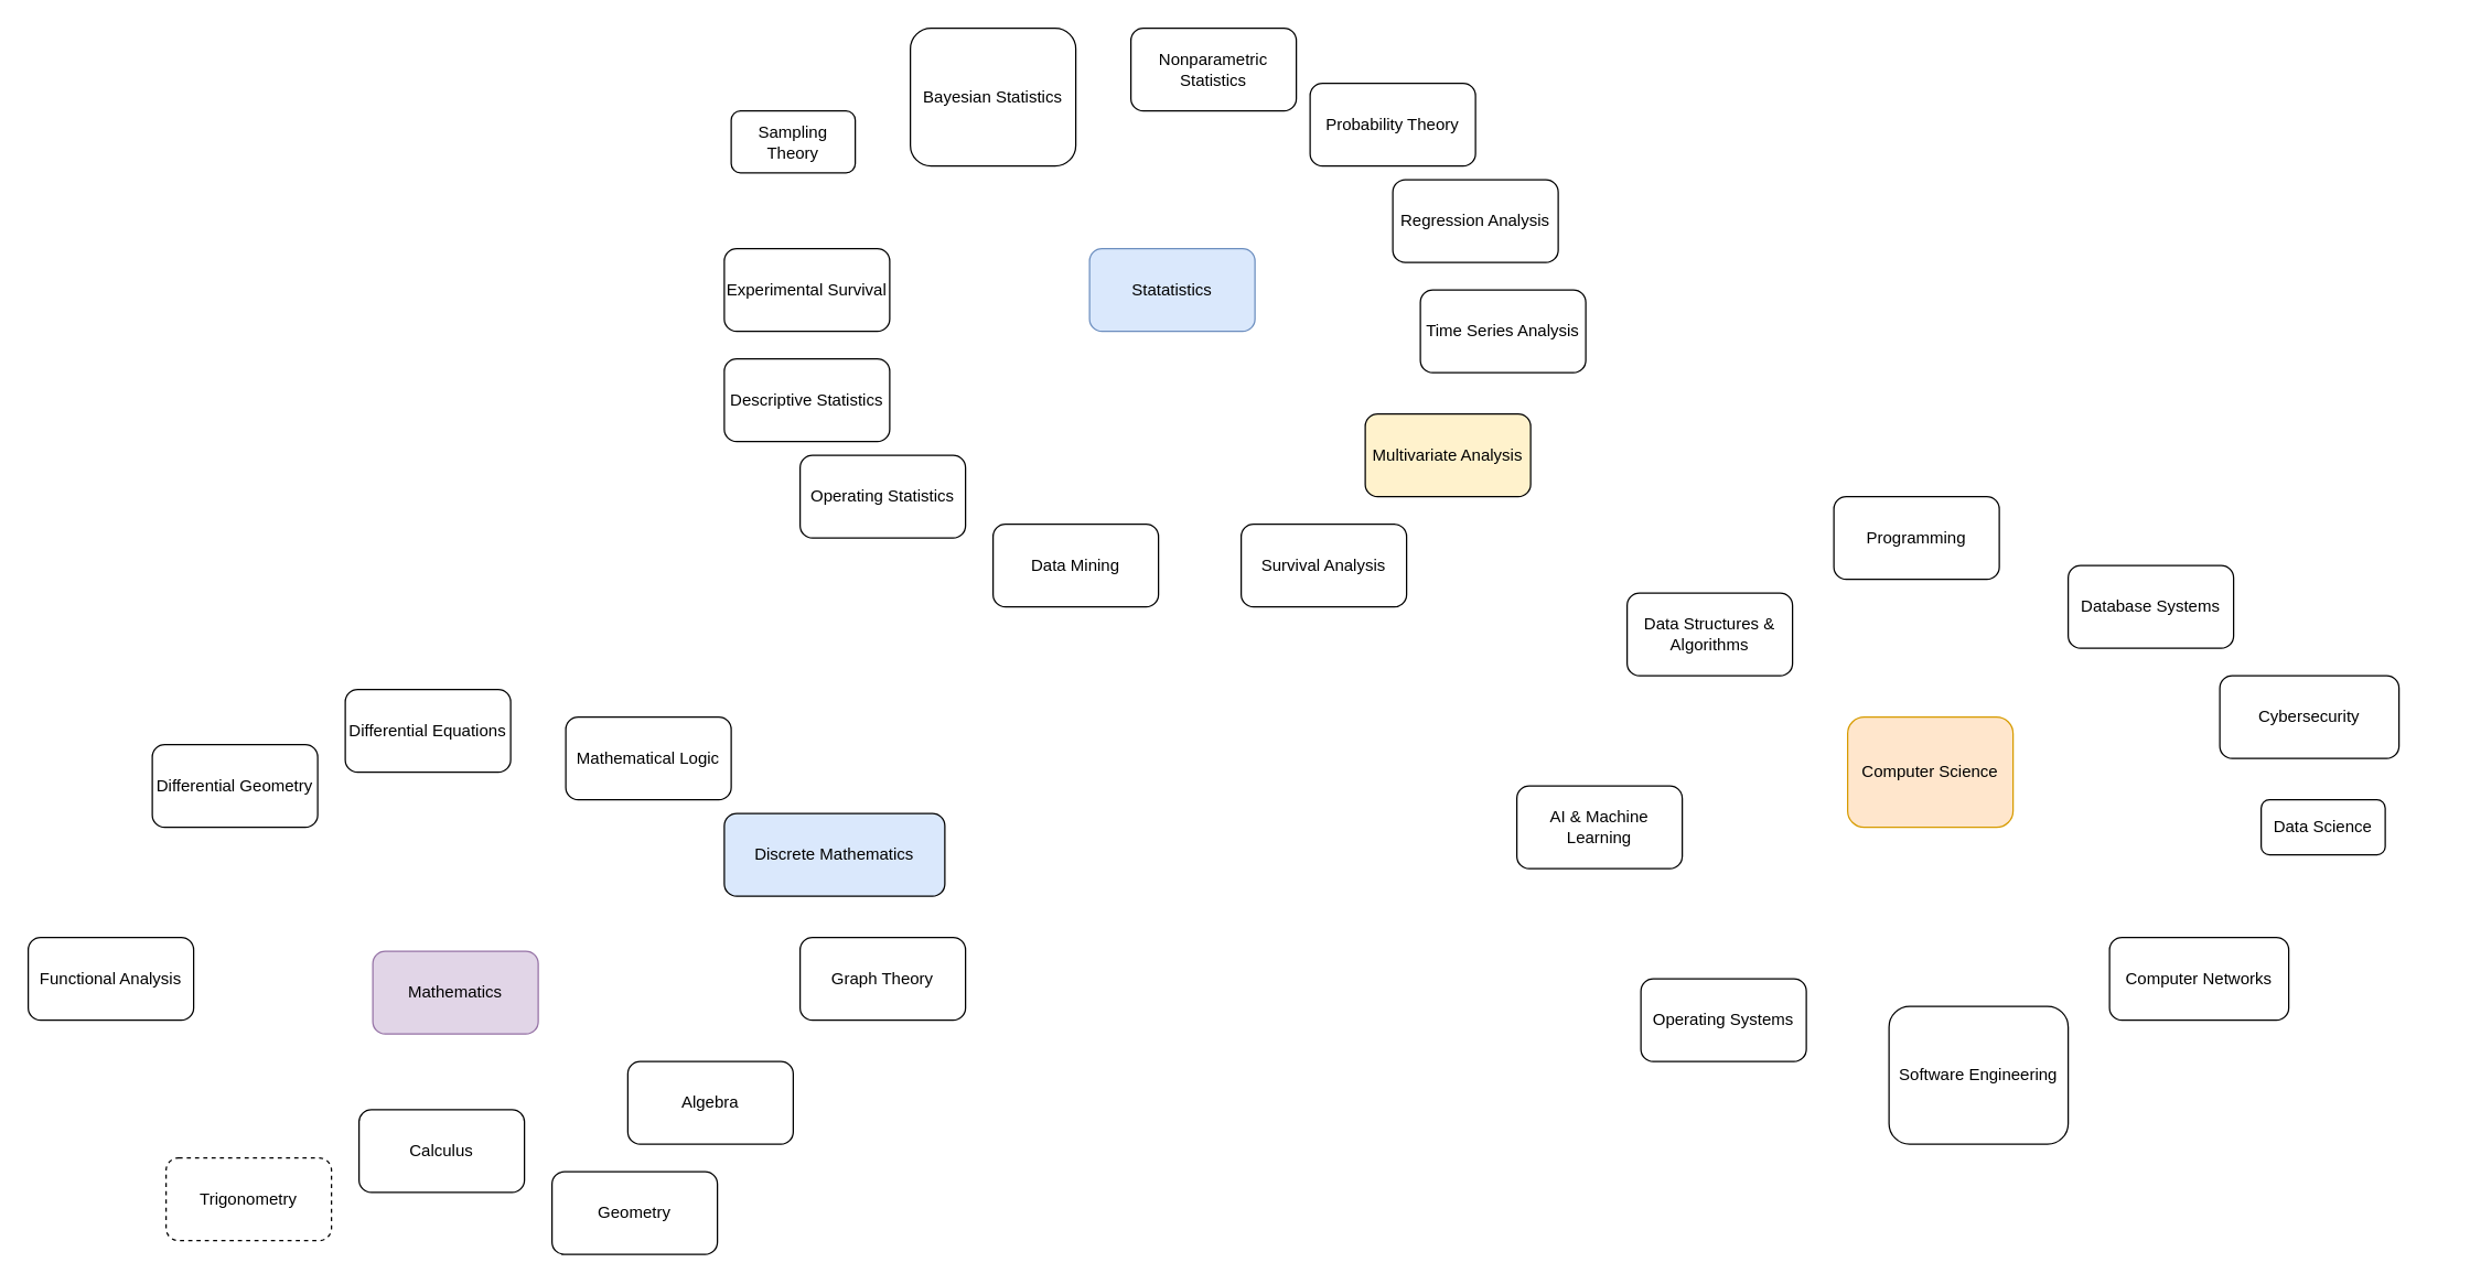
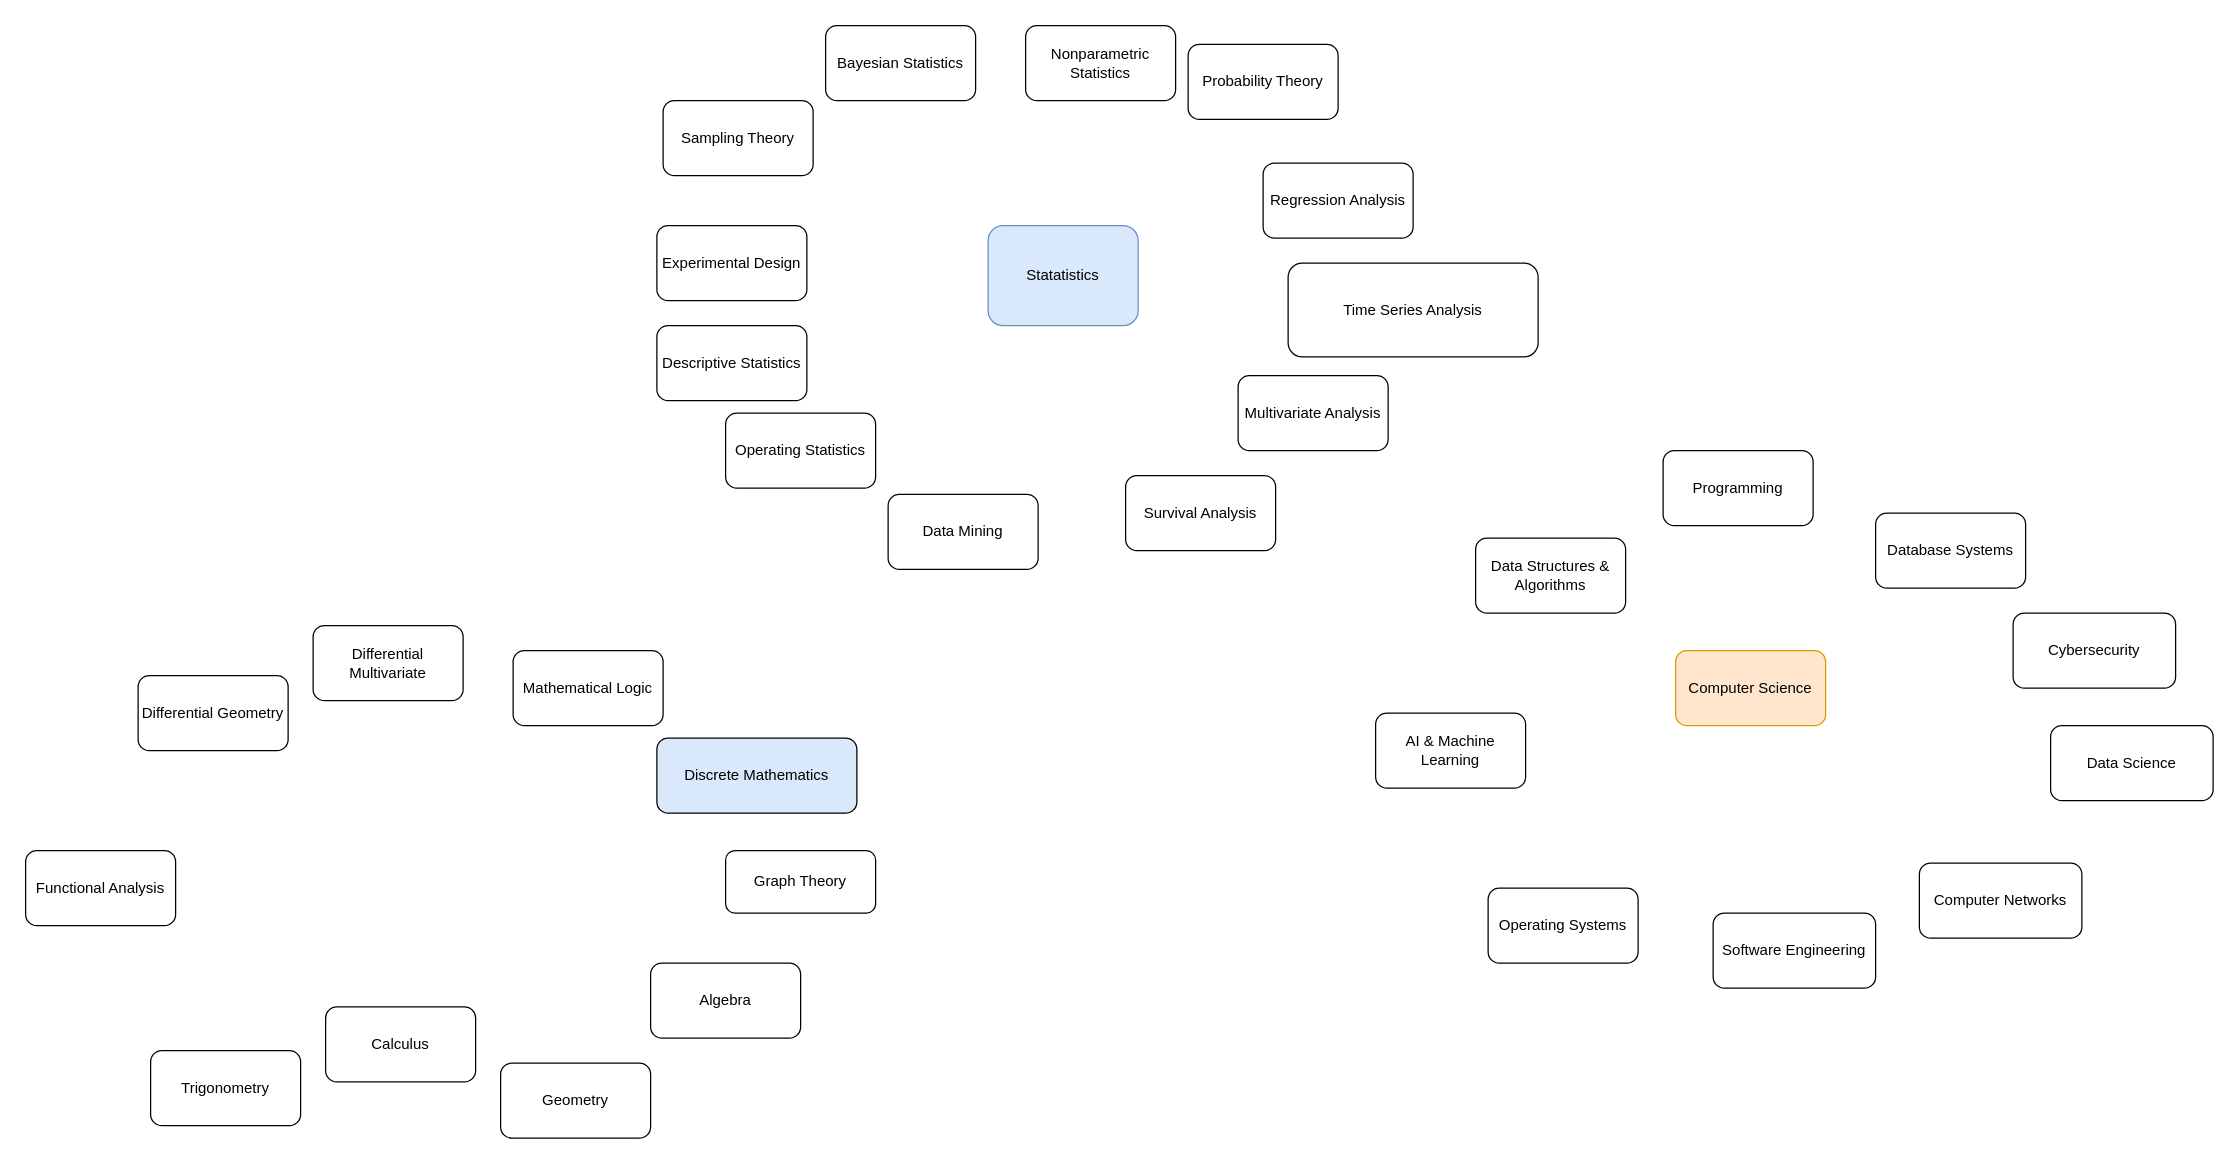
- <mxCell id="25" value="Bayesian Statistics" style="rounded=1;whiteSpace=wrap;html=1;" vertex="1" parent="1"><mxGeometry x="660" y="20" width="120" height="100" as="geometry" /></mxCell>
+ <mxCell id="25" value="Bayesian Statistics" style="rounded=1;whiteSpace=wrap;html=1;" vertex="1" parent="1"><mxGeometry x="660" y="20" width="120" height="60" as="geometry" /></mxCell>
- <mxCell id="20" value="Probability Theory" style="rounded=1;whiteSpace=wrap;html=1;" vertex="1" parent="1"><mxGeometry x="950" y="60" width="120" height="60" as="geometry" /></mxCell>
+ <mxCell id="20" value="Probability Theory" style="rounded=1;whiteSpace=wrap;html=1;" vertex="1" parent="1"><mxGeometry x="950" y="35" width="120" height="60" as="geometry" /></mxCell>
- <mxCell id="23" value="Sampling Theory" style="rounded=1;whiteSpace=wrap;html=1;" vertex="1" parent="1"><mxGeometry x="530" y="80" width="90" height="45" as="geometry" /></mxCell>
+ <mxCell id="23" value="Sampling Theory" style="rounded=1;whiteSpace=wrap;html=1;" vertex="1" parent="1"><mxGeometry x="530" y="80" width="120" height="60" as="geometry" /></mxCell>
- <mxCell id="21" value="Experimental Survival" style="rounded=1;whiteSpace=wrap;html=1;" vertex="1" parent="1"><mxGeometry x="525" y="180" width="120" height="60" as="geometry" /></mxCell>
+ <mxCell id="21" value="Experimental Design" style="rounded=1;whiteSpace=wrap;html=1;" vertex="1" parent="1"><mxGeometry x="525" y="180" width="120" height="60" as="geometry" /></mxCell>
- <mxCell id="3" value="Statatistics" style="rounded=1;whiteSpace=wrap;html=1;fillColor=#dae8fc;strokeColor=#6c8ebf;" vertex="1" parent="1"><mxGeometry x="790" y="180" width="120" height="60" as="geometry" /></mxCell>
+ <mxCell id="3" value="Statatistics" style="rounded=1;whiteSpace=wrap;html=1;fillColor=#dae8fc;strokeColor=#6c8ebf;" vertex="1" parent="1"><mxGeometry x="790" y="180" width="120" height="80" as="geometry" /></mxCell>
- <mxCell id="27" value="Time Series Analysis" style="rounded=1;whiteSpace=wrap;html=1;" vertex="1" parent="1"><mxGeometry x="1030" y="210" width="120" height="60" as="geometry" /></mxCell>
+ <mxCell id="27" value="Time Series Analysis" style="rounded=1;whiteSpace=wrap;html=1;" vertex="1" parent="1"><mxGeometry x="1030" y="210" width="200" height="75" as="geometry" /></mxCell>
- <mxCell id="28" value="Multivariate Analysis" style="rounded=1;whiteSpace=wrap;html=1;fillColor=#fff2cc;" vertex="1" parent="1"><mxGeometry x="990" y="300" width="120" height="60" as="geometry" /></mxCell>
+ <mxCell id="28" value="Multivariate Analysis" style="rounded=1;whiteSpace=wrap;html=1;" vertex="1" parent="1"><mxGeometry x="990" y="300" width="120" height="60" as="geometry" /></mxCell>
- <mxCell id="22" value="Data Mining" style="rounded=1;whiteSpace=wrap;html=1;" vertex="1" parent="1"><mxGeometry x="720" y="380" width="120" height="60" as="geometry" /></mxCell>
+ <mxCell id="22" value="Data Mining" style="rounded=1;whiteSpace=wrap;html=1;" vertex="1" parent="1"><mxGeometry x="710" y="395" width="120" height="60" as="geometry" /></mxCell>
- <mxCell id="33" value="Differential Equations" style="rounded=1;whiteSpace=wrap;html=1;" vertex="1" parent="1"><mxGeometry x="250" y="500" width="120" height="60" as="geometry" /></mxCell>
+ <mxCell id="33" value="Differential Multivariate" style="rounded=1;whiteSpace=wrap;html=1;" vertex="1" parent="1"><mxGeometry x="250" y="500" width="120" height="60" as="geometry" /></mxCell>
- <mxCell id="4" value="Computer Science" style="rounded=1;whiteSpace=wrap;html=1;fillColor=#ffe6cc;strokeColor=#d79b00;" vertex="1" parent="1"><mxGeometry x="1340" y="520" width="120" height="80" as="geometry" /></mxCell>
+ <mxCell id="4" value="Computer Science" style="rounded=1;whiteSpace=wrap;html=1;fillColor=#ffe6cc;strokeColor=#d79b00;" vertex="1" parent="1"><mxGeometry x="1340" y="520" width="120" height="60" as="geometry" /></mxCell>
- <mxCell id="13" value="Data Science" style="rounded=1;whiteSpace=wrap;html=1;" vertex="1" parent="1"><mxGeometry x="1640" y="580" width="90" height="40" as="geometry" /></mxCell>
+ <mxCell id="13" value="Data Science" style="rounded=1;whiteSpace=wrap;html=1;" vertex="1" parent="1"><mxGeometry x="1640" y="580" width="130" height="60" as="geometry" /></mxCell>
- <mxCell id="30" value="Graph Theory" style="rounded=1;whiteSpace=wrap;html=1;" vertex="1" parent="1"><mxGeometry x="580" y="680" width="120" height="60" as="geometry" /></mxCell>
+ <mxCell id="30" value="Graph Theory" style="rounded=1;whiteSpace=wrap;html=1;" vertex="1" parent="1"><mxGeometry x="580" y="680" width="120" height="50" as="geometry" /></mxCell>
- <mxCell id="11" value="Computer Networks" style="rounded=1;whiteSpace=wrap;html=1;" vertex="1" parent="1"><mxGeometry x="1530" y="680" width="130" height="60" as="geometry" /></mxCell>
+ <mxCell id="11" value="Computer Networks" style="rounded=1;whiteSpace=wrap;html=1;" vertex="1" parent="1"><mxGeometry x="1535" y="690" width="130" height="60" as="geometry" /></mxCell>
- <mxCell id="2" value="Mathematics" style="rounded=1;whiteSpace=wrap;html=1;fillColor=#e1d5e7;strokeColor=#9673a6;" vertex="1" parent="1"><mxGeometry x="270" y="690" width="120" height="60" as="geometry" /></mxCell>
- <mxCell id="10" value="Software Engineering" style="rounded=1;whiteSpace=wrap;html=1;" vertex="1" parent="1"><mxGeometry x="1370" y="730" width="130" height="100" as="geometry" /></mxCell>
+ <mxCell id="10" value="Software Engineering" style="rounded=1;whiteSpace=wrap;html=1;" vertex="1" parent="1"><mxGeometry x="1370" y="730" width="130" height="60" as="geometry" /></mxCell>
- <mxCell id="14" value="Algebra" style="rounded=1;whiteSpace=wrap;html=1;" vertex="1" parent="1"><mxGeometry x="455" y="770" width="120" height="60" as="geometry" /></mxCell>
+ <mxCell id="14" value="Algebra" style="rounded=1;whiteSpace=wrap;html=1;" vertex="1" parent="1"><mxGeometry x="520" y="770" width="120" height="60" as="geometry" /></mxCell>
- <mxCell id="17" value="Trigonometry" style="rounded=1;whiteSpace=wrap;html=1;dashed=1;" vertex="1" parent="1"><mxGeometry x="120" y="840" width="120" height="60" as="geometry" /></mxCell>
+ <mxCell id="17" value="Trigonometry" style="rounded=1;whiteSpace=wrap;html=1;" vertex="1" parent="1"><mxGeometry x="120" y="840" width="120" height="60" as="geometry" /></mxCell>
